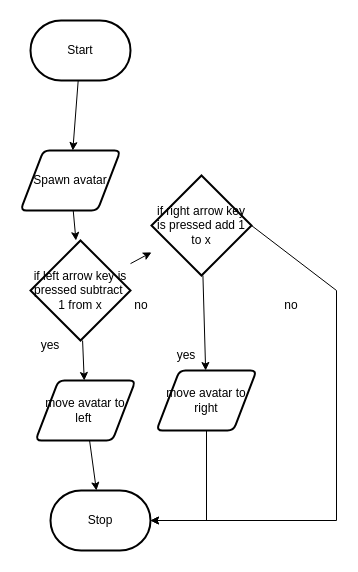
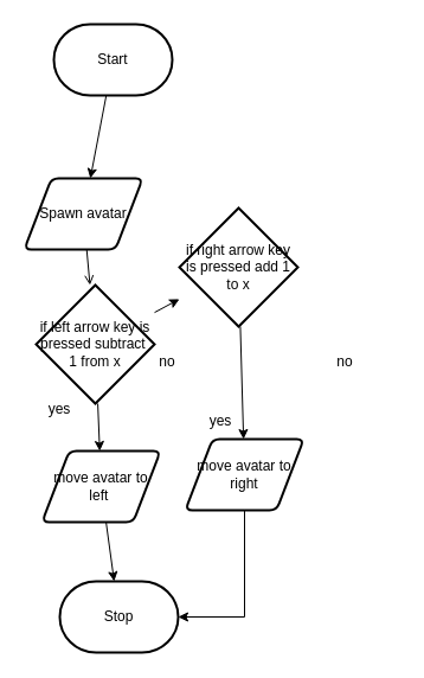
- <mxCell id="3" value="Start" style="strokeWidth=2;html=1;shape=mxgraph.flowchart.terminator;whiteSpace=wrap;" parent="1" vertex="1"><mxGeometry x="30" y="20" width="100" height="60" as="geometry" /></mxCell>
+ <mxCell id="3" value="Start" style="strokeWidth=2;html=1;shape=mxgraph.flowchart.terminator;whiteSpace=wrap;" parent="1" vertex="1"><mxGeometry x="45" y="20" width="100" height="60" as="geometry" /></mxCell>
- <mxCell id="5" value="" style="edgeStyle=none;html=1;" edge="1" parent="1" source="6" target="9"><mxGeometry relative="1" as="geometry" /></mxCell>
+ <mxCell id="5" value="" style="edgeStyle=none;html=1;endArrow=open;" edge="1" parent="1" source="6" target="9"><mxGeometry relative="1" as="geometry" /></mxCell>
- <mxCell id="11" style="edgeStyle=none;rounded=0;html=1;exitX=1;exitY=0.5;exitDx=0;exitDy=0;exitPerimeter=0;entryX=1;entryY=0.5;entryDx=0;entryDy=0;entryPerimeter=0;" edge="1" parent="1" source="12" target="4"><mxGeometry relative="1" as="geometry"><Array as="points"><mxPoint x="336" y="290" /><mxPoint x="336" y="520" /></Array></mxGeometry></mxCell>
